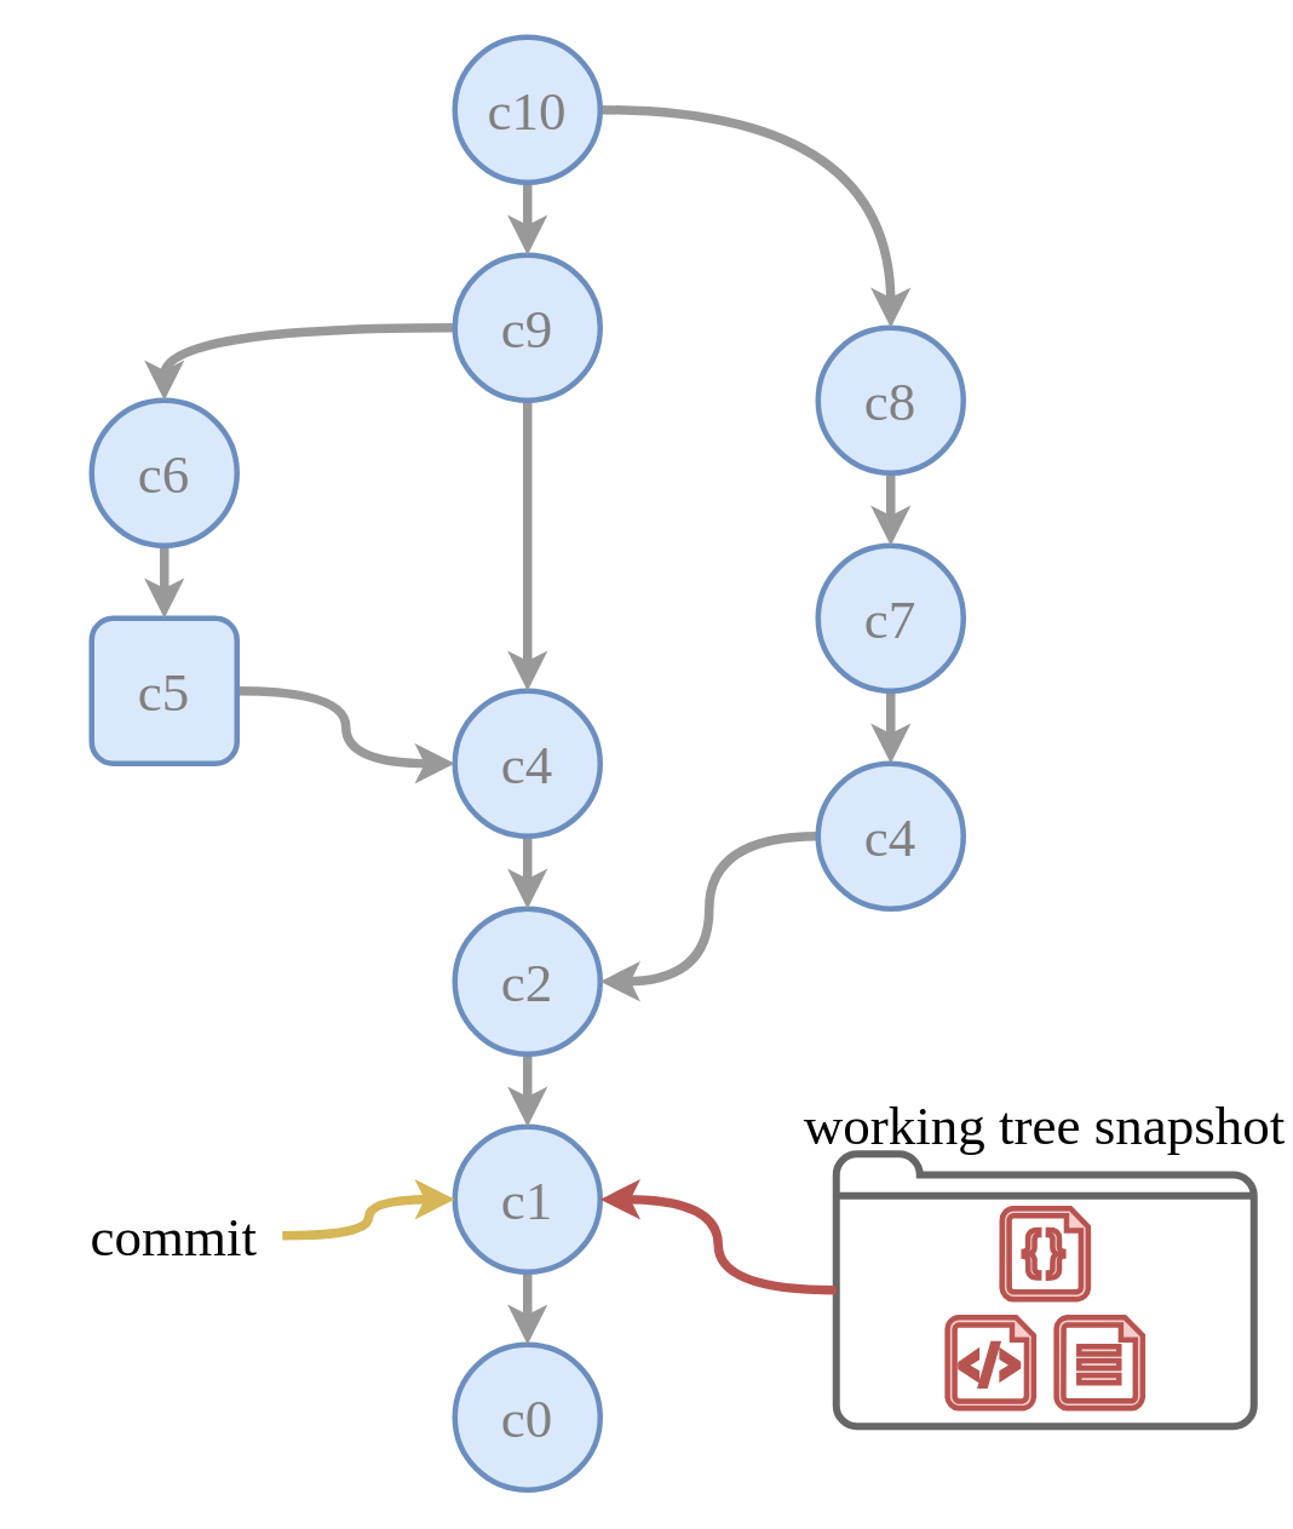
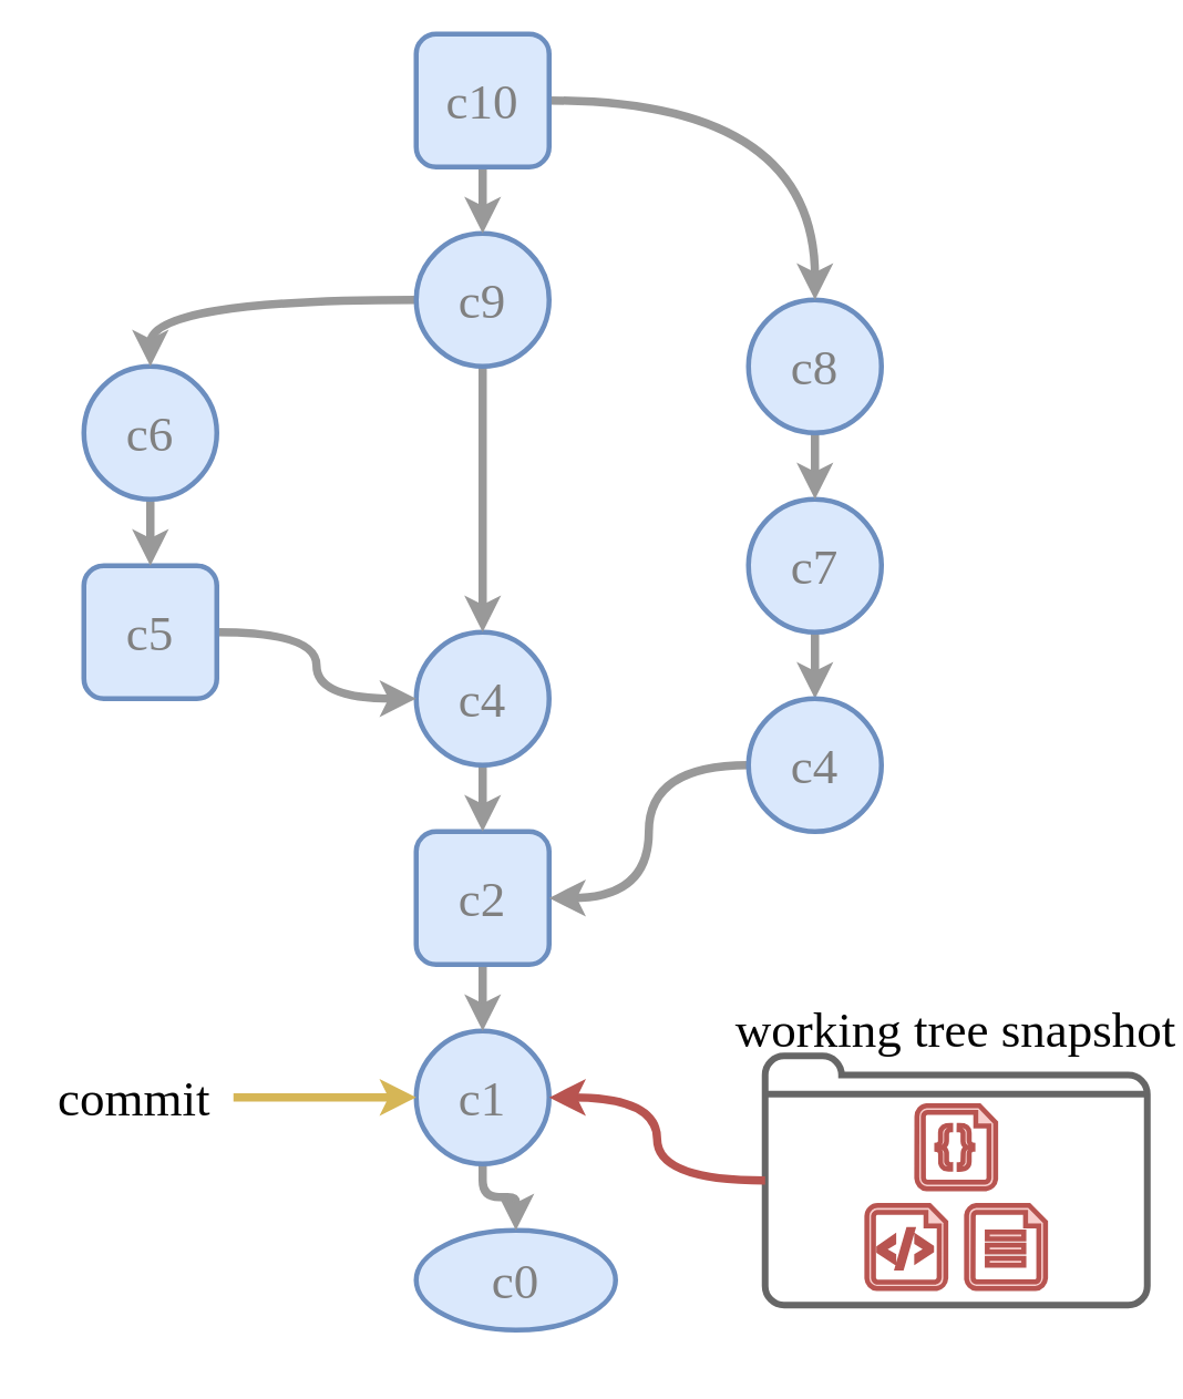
- <mxCell id="24" value="&lt;span style=&quot;color: rgb(128, 128, 128); font-family: &amp;quot;Source Sans Pro&amp;quot;; font-size: 30px;&quot;&gt;c10&lt;/span&gt;" style="ellipse;whiteSpace=wrap;html=1;aspect=fixed;fillColor=#dae8fc;strokeColor=#6c8ebf;strokeWidth=3;" vertex="1" parent="1"><mxGeometry x="250" y="20" width="80" height="80" as="geometry" /></mxCell>
+ <mxCell id="24" value="&lt;span style=&quot;color: rgb(128, 128, 128); font-family: &amp;quot;Source Sans Pro&amp;quot;; font-size: 30px;&quot;&gt;c10&lt;/span&gt;" style="whiteSpace=wrap;html=1;aspect=fixed;fillColor=#dae8fc;strokeColor=#6c8ebf;strokeWidth=3;rounded=1;" vertex="1" parent="1"><mxGeometry x="250" y="20" width="80" height="80" as="geometry" /></mxCell>
- <mxCell id="6" value="&lt;span style=&quot;color: rgb(128, 128, 128); font-family: &amp;quot;Source Sans Pro&amp;quot;; font-size: 30px;&quot;&gt;c2&lt;/span&gt;" style="ellipse;whiteSpace=wrap;html=1;aspect=fixed;fillColor=#dae8fc;strokeColor=#6c8ebf;strokeWidth=3;" vertex="1" parent="1"><mxGeometry x="250" y="500" width="80" height="80" as="geometry" /></mxCell>
+ <mxCell id="6" value="&lt;span style=&quot;color: rgb(128, 128, 128); font-family: &amp;quot;Source Sans Pro&amp;quot;; font-size: 30px;&quot;&gt;c2&lt;/span&gt;" style="whiteSpace=wrap;html=1;aspect=fixed;fillColor=#dae8fc;strokeColor=#6c8ebf;strokeWidth=3;rounded=1;" vertex="1" parent="1"><mxGeometry x="250" y="500" width="80" height="80" as="geometry" /></mxCell>
- <mxCell id="26" value="commit" style="text;html=1;align=center;verticalAlign=middle;resizable=0;points=[];autosize=1;strokeColor=none;fillColor=none;fontSize=30;fontFamily=Source Sans Pro;fontColor=#000000;" vertex="1" parent="1"><mxGeometry x="35" y="655" width="120" height="50" as="geometry" /></mxCell>
+ <mxCell id="26" value="commit" style="text;html=1;align=center;verticalAlign=middle;resizable=0;points=[];autosize=1;strokeColor=none;fillColor=none;fontSize=30;fontFamily=Source Sans Pro;fontColor=#000000;" vertex="1" parent="1"><mxGeometry x="20" y="635" width="120" height="50" as="geometry" /></mxCell>
- <mxCell id="2" value="c0" style="ellipse;whiteSpace=wrap;html=1;aspect=fixed;fillColor=#dae8fc;strokeColor=#6c8ebf;strokeWidth=3;fontSize=30;fontFamily=Source Sans Pro;fontSource=https%3A%2F%2Ffonts.googleapis.com%2Fcss%3Ffamily%3DSource%2BSans%2BPro;fontColor=#808080;" vertex="1" parent="1"><mxGeometry x="250" y="740" width="80" height="80" as="geometry" /></mxCell>
+ <mxCell id="2" value="c0" style="ellipse;whiteSpace=wrap;html=1;aspect=fixed;fillColor=#dae8fc;strokeColor=#6c8ebf;strokeWidth=3;fontSize=30;fontFamily=Source Sans Pro;fontSource=https%3A%2F%2Ffonts.googleapis.com%2Fcss%3Ffamily%3DSource%2BSans%2BPro;fontColor=#808080;" vertex="1" parent="1"><mxGeometry x="250" y="740" width="120" height="60" as="geometry" /></mxCell>
